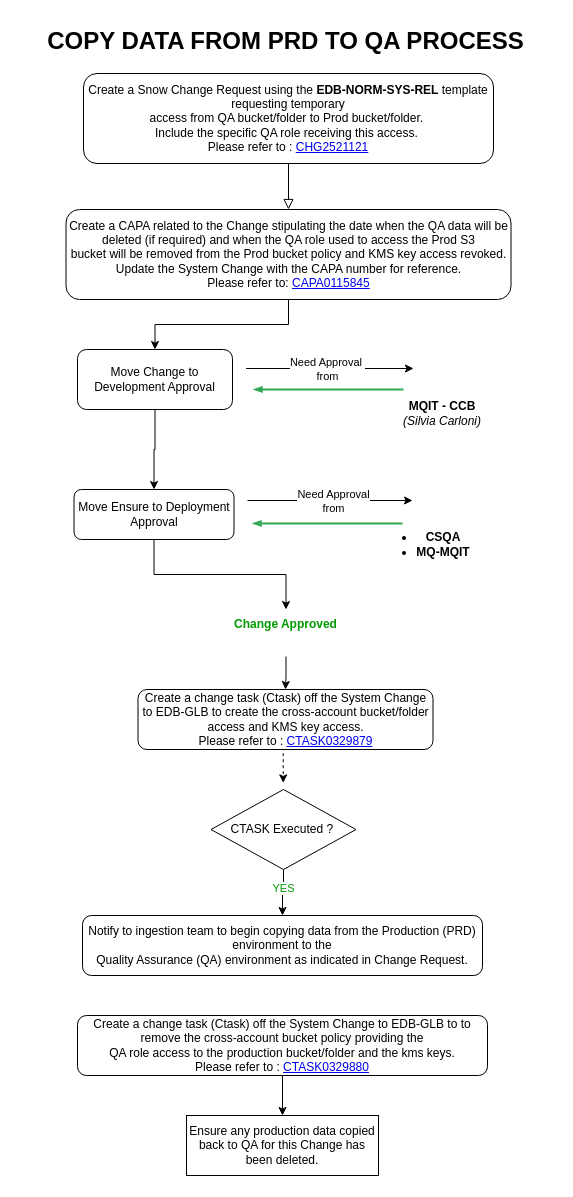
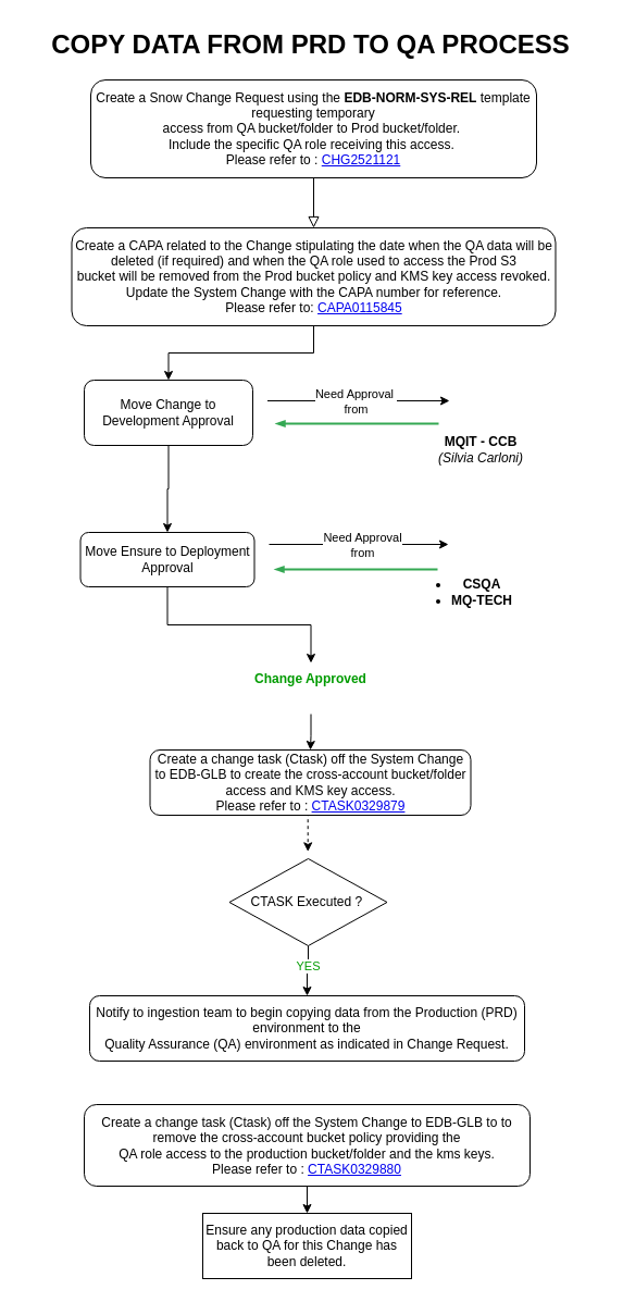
- <mxCell id="16" value="&lt;ul&gt;&lt;li&gt;&lt;b style=&quot;background-color: transparent; color: light-dark(rgb(0, 0, 0), rgb(255, 255, 255));&quot;&gt;CSQA&lt;/b&gt;&lt;/li&gt;&lt;li&gt;&lt;b style=&quot;background-color: transparent; color: light-dark(rgb(0, 0, 0), rgb(255, 255, 255));&quot;&gt;MQ-MQIT&lt;/b&gt;&lt;/li&gt;&lt;/ul&gt;" style="text;html=1;align=center;verticalAlign=middle;whiteSpace=wrap;rounded=0;" vertex="1" parent="1"><mxGeometry x="362" y="529" width="122" height="30" as="geometry" /></mxCell>
+ <mxCell id="16" value="&lt;ul&gt;&lt;li&gt;&lt;b style=&quot;background-color: transparent; color: light-dark(rgb(0, 0, 0), rgb(255, 255, 255));&quot;&gt;CSQA&lt;/b&gt;&lt;/li&gt;&lt;li&gt;&lt;b style=&quot;background-color: transparent; color: light-dark(rgb(0, 0, 0), rgb(255, 255, 255));&quot;&gt;MQ-TECH&lt;/b&gt;&lt;/li&gt;&lt;/ul&gt;" style="text;html=1;align=center;verticalAlign=middle;whiteSpace=wrap;rounded=0;" vertex="1" parent="1"><mxGeometry x="362" y="529" width="122" height="30" as="geometry" /></mxCell>
- <mxCell id="30" value="Create a change task (Ctask) off the System Change to EDB-GLB to&amp;nbsp;&lt;span style=&quot;background-color: transparent;&quot;&gt;to remove the cross-account bucket policy providing the&lt;br&gt;&lt;/span&gt;&lt;span style=&quot;background-color: transparent;&quot;&gt;QA role access to the production bucket/folder and the kms keys.&lt;/span&gt;&lt;div&gt;Please refer to :&amp;nbsp;&lt;a href=&quot;https://lilly.service-now.com/now/nav/ui/classic/params/target/change_task.do%3Fsys_id%3D03e7cc7c97e796983584f331f053af97%26sysparm_record_target%3Dchange_task%26sysparm_record_row%3D2%26sysparm_record_rows%3D2%26sysparm_record_list%3Dchange_request%253D6f9ca150475f1ed0a93e0bdbd36d4333%255EORDERBYnumber&quot;&gt;CTASK0329880&lt;/a&gt;&lt;/div&gt;" style="rounded=1;whiteSpace=wrap;html=1;" vertex="1" parent="1"><mxGeometry x="77" y="1015" width="410" height="60" as="geometry" /></mxCell>
+ <mxCell id="30" value="Create a change task (Ctask) off the System Change to EDB-GLB to&amp;nbsp;&lt;span style=&quot;background-color: transparent;&quot;&gt;to remove the cross-account bucket policy providing the&lt;br&gt;&lt;/span&gt;&lt;span style=&quot;background-color: transparent;&quot;&gt;QA role access to the production bucket/folder and the kms keys.&lt;/span&gt;&lt;div&gt;Please refer to :&amp;nbsp;&lt;a href=&quot;https://lilly.service-now.com/now/nav/ui/classic/params/target/change_task.do%3Fsys_id%3D03e7cc7c97e796983584f331f053af97%26sysparm_record_target%3Dchange_task%26sysparm_record_row%3D2%26sysparm_record_rows%3D2%26sysparm_record_list%3Dchange_request%253D6f9ca150475f1ed0a93e0bdbd36d4333%255EORDERBYnumber&quot;&gt;CTASK0329880&lt;/a&gt;&lt;/div&gt;" style="rounded=1;whiteSpace=wrap;html=1;" vertex="1" parent="1"><mxGeometry x="77" y="1015" width="410" height="75" as="geometry" /></mxCell>
